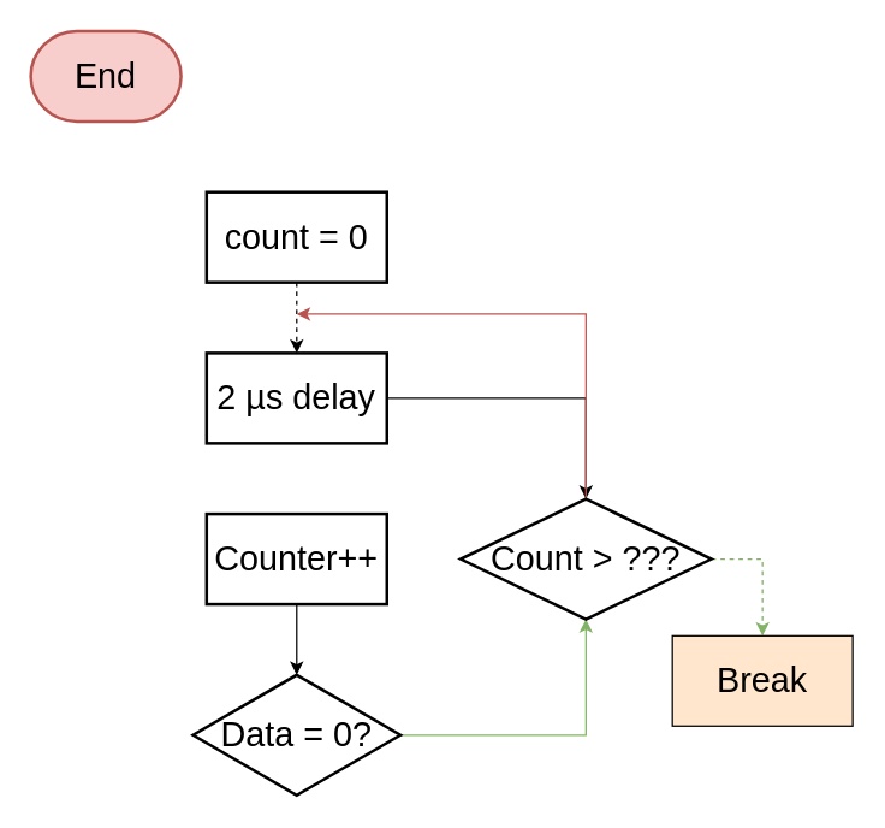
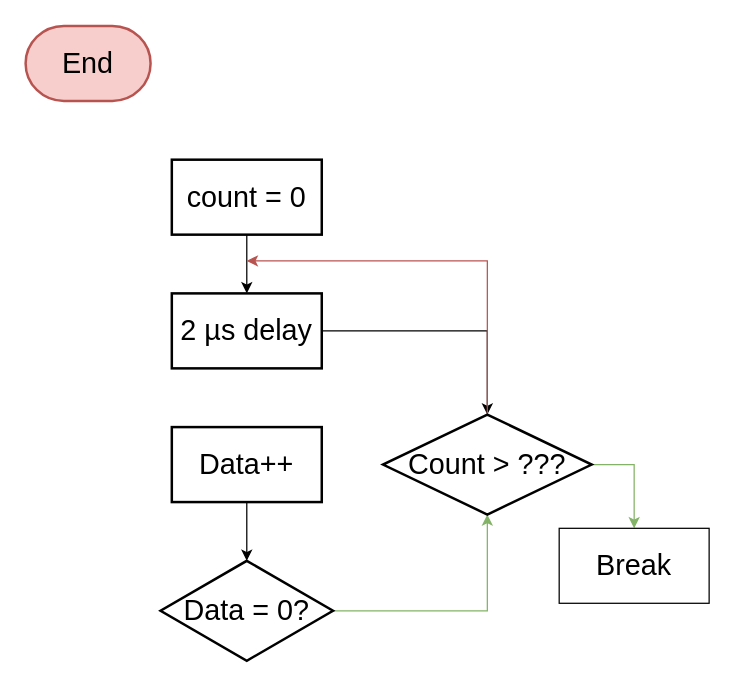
- <mxCell id="3" value="" style="edgeStyle=orthogonalEdgeStyle;rounded=0;orthogonalLoop=1;jettySize=auto;html=1;fontSize=23;dashed=1;" parent="1" source="4" target="6" edge="1"><mxGeometry relative="1" as="geometry" /></mxCell>
+ <mxCell id="3" value="" style="edgeStyle=orthogonalEdgeStyle;rounded=0;orthogonalLoop=1;jettySize=auto;html=1;fontSize=23;" parent="1" source="4" target="6" edge="1"><mxGeometry relative="1" as="geometry" /></mxCell>
- <mxCell id="8" value="Counter++" style="whiteSpace=wrap;html=1;fontSize=23;strokeWidth=2;sketch=0;" parent="1" vertex="1"><mxGeometry x="137" y="341" width="120" height="60" as="geometry" /></mxCell>
+ <mxCell id="8" value="Data++" style="whiteSpace=wrap;html=1;fontSize=23;strokeWidth=2;sketch=0;" parent="1" vertex="1"><mxGeometry x="137" y="341" width="120" height="60" as="geometry" /></mxCell>
- <mxCell id="12" style="edgeStyle=orthogonalEdgeStyle;rounded=0;orthogonalLoop=1;jettySize=auto;html=1;fontSize=23;fillColor=#d5e8d4;strokeColor=#82b366;entryX=0.5;entryY=0;entryDx=0;entryDy=0;exitX=1;exitY=0.5;exitDx=0;exitDy=0;dashed=1;" parent="1" source="13" target="14" edge="1"><mxGeometry relative="1" as="geometry"><mxPoint x="517" y="371" as="targetPoint" /></mxGeometry></mxCell>
+ <mxCell id="12" style="edgeStyle=orthogonalEdgeStyle;rounded=0;orthogonalLoop=1;jettySize=auto;html=1;fontSize=23;fillColor=#d5e8d4;strokeColor=#82b366;entryX=0.5;entryY=0;entryDx=0;entryDy=0;exitX=1;exitY=0.5;exitDx=0;exitDy=0;" parent="1" source="13" target="14" edge="1"><mxGeometry relative="1" as="geometry"><mxPoint x="517" y="371" as="targetPoint" /></mxGeometry></mxCell>
- <mxCell id="14" value="Break" style="rounded=0;whiteSpace=wrap;html=1;fontSize=23;fillColor=#ffe6cc;" parent="1" vertex="1"><mxGeometry x="447" y="422" width="120" height="60" as="geometry" /></mxCell>
+ <mxCell id="14" value="Break" style="rounded=0;whiteSpace=wrap;html=1;fontSize=23;" parent="1" vertex="1"><mxGeometry x="447" y="422" width="120" height="60" as="geometry" /></mxCell>
